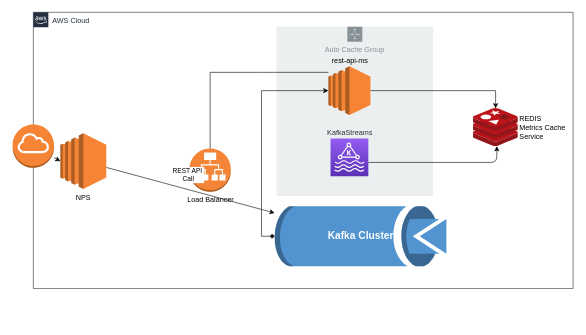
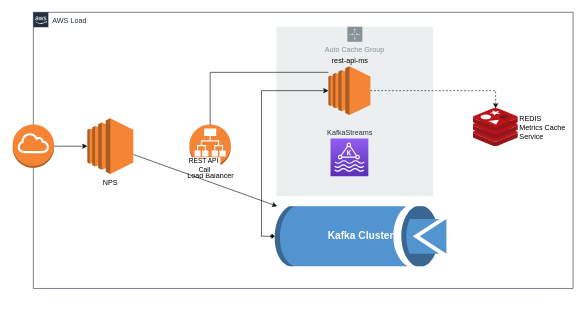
- <mxCell id="2" value="AWS Cloud" style="points=[[0,0],[0.25,0],[0.5,0],[0.75,0],[1,0],[1,0.25],[1,0.5],[1,0.75],[1,1],[0.75,1],[0.5,1],[0.25,1],[0,1],[0,0.75],[0,0.5],[0,0.25]];outlineConnect=0;gradientColor=none;html=1;whiteSpace=wrap;fontSize=12;fontStyle=0;shape=mxgraph.aws4.group;grIcon=mxgraph.aws4.group_aws_cloud_alt;strokeColor=#232F3E;fillColor=none;verticalAlign=top;align=left;spacingLeft=30;fontColor=#232F3E;dashed=0;labelBackgroundColor=#ffffff;" parent="1" vertex="1"><mxGeometry x="55" y="20" width="899" height="460" as="geometry" /></mxCell>
+ <mxCell id="2" value="AWS Load" style="points=[[0,0],[0.25,0],[0.5,0],[0.75,0],[1,0],[1,0.25],[1,0.5],[1,0.75],[1,1],[0.75,1],[0.5,1],[0.25,1],[0,1],[0,0.75],[0,0.5],[0,0.25]];outlineConnect=0;gradientColor=none;html=1;whiteSpace=wrap;fontSize=12;fontStyle=0;shape=mxgraph.aws4.group;grIcon=mxgraph.aws4.group_aws_cloud_alt;strokeColor=#232F3E;fillColor=none;verticalAlign=top;align=left;spacingLeft=30;fontColor=#232F3E;dashed=0;labelBackgroundColor=#ffffff;" parent="1" vertex="1"><mxGeometry x="55" y="20" width="899" height="460" as="geometry" /></mxCell>
- <mxCell id="15" style="edgeStyle=orthogonalEdgeStyle;rounded=0;orthogonalLoop=1;jettySize=auto;html=1;exitX=1;exitY=0.5;exitDx=0;exitDy=0;exitPerimeter=0;entryX=0.5;entryY=0;entryDx=0;entryDy=0;entryPerimeter=0;startArrow=none;startFill=0;" parent="1" source="16" target="19" edge="1"><mxGeometry relative="1" as="geometry" /></mxCell>
+ <mxCell id="15" style="edgeStyle=orthogonalEdgeStyle;rounded=0;orthogonalLoop=1;jettySize=auto;html=1;exitX=1;exitY=0.5;exitDx=0;exitDy=0;exitPerimeter=0;entryX=0.5;entryY=0;entryDx=0;entryDy=0;entryPerimeter=0;startArrow=none;startFill=0;dashed=1;" parent="1" source="16" target="19" edge="1"><mxGeometry relative="1" as="geometry" /></mxCell>
- <mxCell id="23" value="NPS" style="outlineConnect=0;dashed=0;verticalLabelPosition=bottom;verticalAlign=top;align=center;html=1;shape=mxgraph.aws3.ec2;fillColor=#F58534;gradientColor=none;" parent="1" vertex="1"><mxGeometry x="100" y="221.5" width="76.5" height="93" as="geometry" /></mxCell>
+ <mxCell id="23" value="NPS" style="outlineConnect=0;dashed=0;verticalLabelPosition=bottom;verticalAlign=top;align=center;html=1;shape=mxgraph.aws3.ec2;fillColor=#F58534;gradientColor=none;" parent="1" vertex="1"><mxGeometry x="145" y="196.5" width="76.5" height="93" as="geometry" /></mxCell>
- <mxCell id="20" value="" style="endArrow=classic;html=1;entryX=0.527;entryY=1;entryDx=0;entryDy=0;entryPerimeter=0;edgeStyle=orthogonalEdgeStyle;" parent="1" source="17" target="19" edge="1"><mxGeometry width="50" height="50" relative="1" as="geometry"><mxPoint x="825" y="340" as="sourcePoint" /><mxPoint x="875" y="290" as="targetPoint" /><Array as="points"><mxPoint x="827" y="270" /></Array></mxGeometry></mxCell>
- <mxCell id="12" value="Load Balancer" style="outlineConnect=0;dashed=0;verticalLabelPosition=bottom;verticalAlign=top;align=center;html=1;shape=mxgraph.aws3.application_load_balancer;fillColor=#F58536;gradientColor=none;" parent="1" vertex="1"><mxGeometry x="315" y="247" width="69" height="72" as="geometry" /></mxCell>
+ <mxCell id="12" value="Load Balancer" style="outlineConnect=0;dashed=0;verticalLabelPosition=bottom;verticalAlign=top;align=center;html=1;shape=mxgraph.aws3.application_load_balancer;fillColor=#F58536;gradientColor=none;" parent="1" vertex="1"><mxGeometry x="315" y="207" width="69" height="72" as="geometry" /></mxCell>
